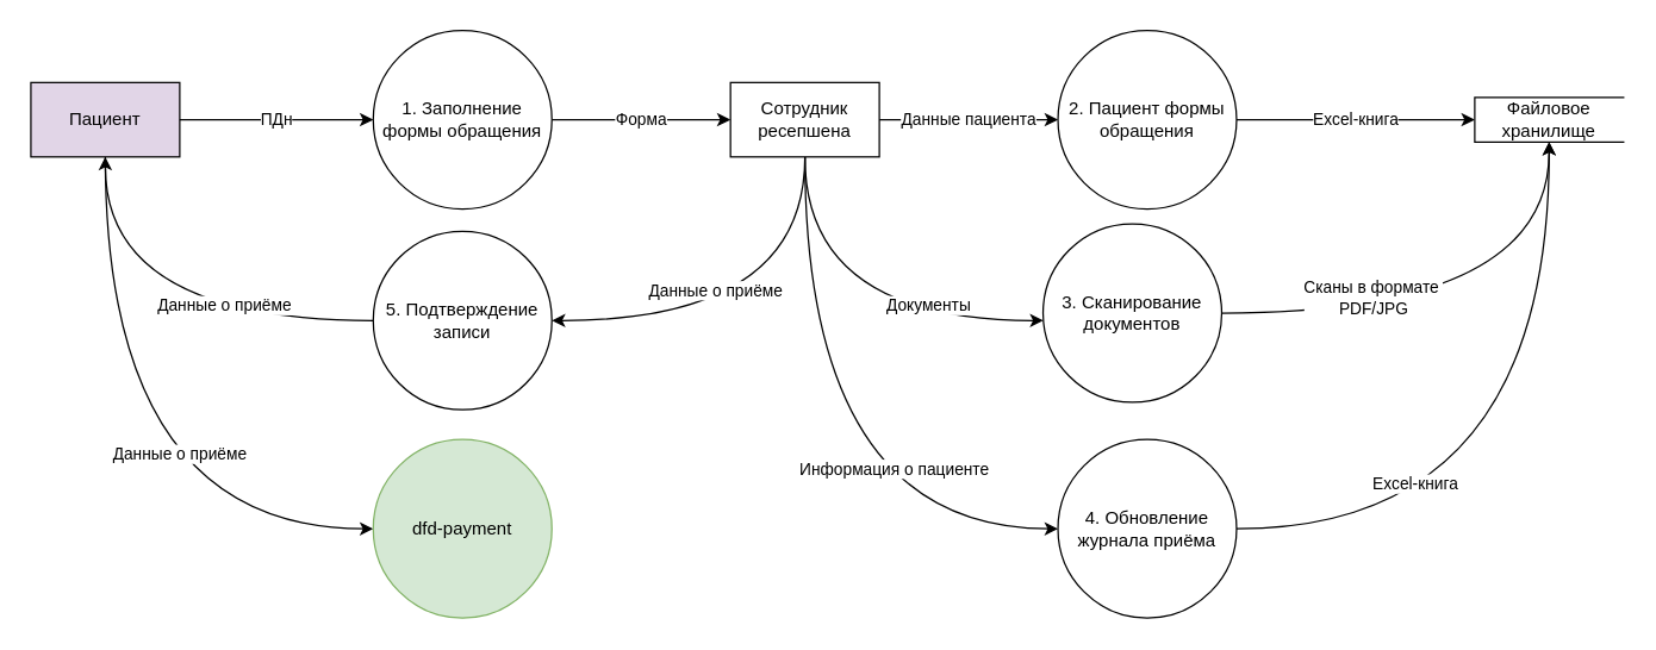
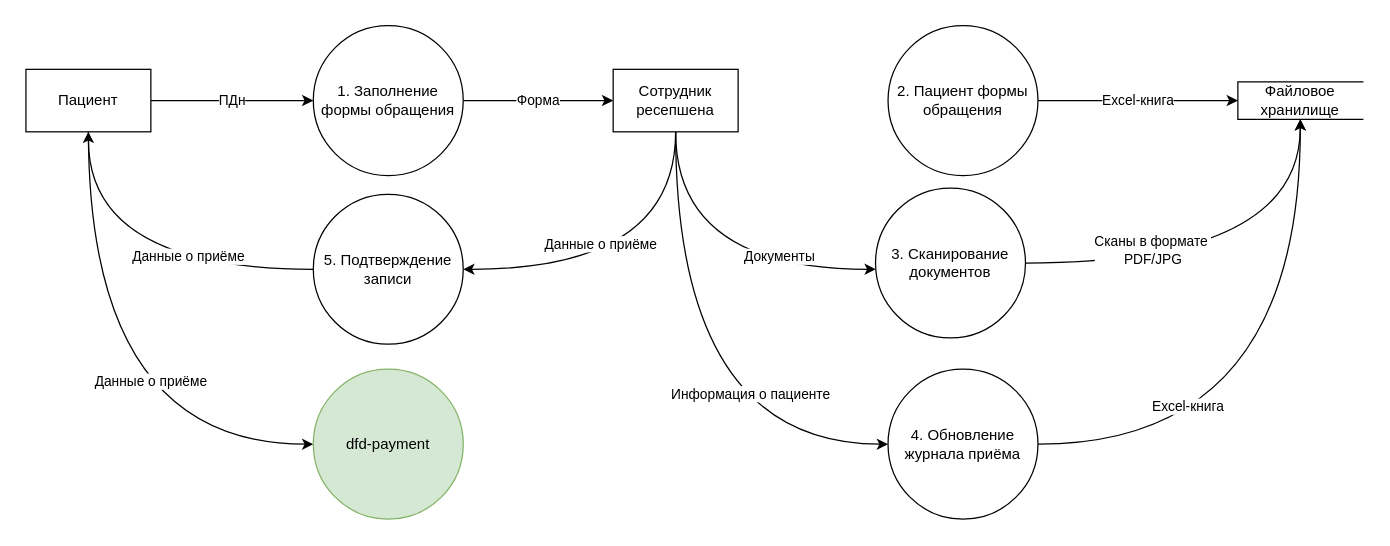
- <mxCell id="4" value="Пациент" style="html=1;dashed=0;whiteSpace=wrap;fillColor=#e1d5e7;" vertex="1" parent="1"><mxGeometry x="20" y="55" width="100" height="50" as="geometry" /></mxCell>
+ <mxCell id="4" value="Пациент" style="html=1;dashed=0;whiteSpace=wrap;" vertex="1" parent="1"><mxGeometry x="20" y="55" width="100" height="50" as="geometry" /></mxCell>
- <mxCell id="7" value="Данные пациента" style="edgeStyle=orthogonalEdgeStyle;rounded=0;orthogonalLoop=1;jettySize=auto;html=1;entryX=0;entryY=0.5;entryDx=0;entryDy=0;" edge="1" parent="1" source="11" target="13"><mxGeometry relative="1" as="geometry" /></mxCell>
